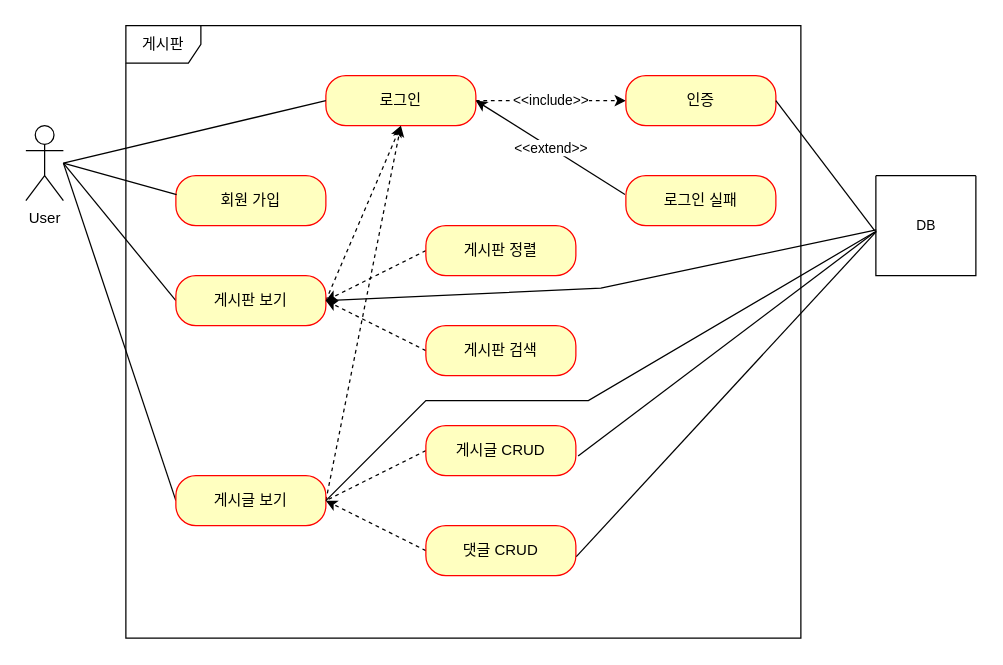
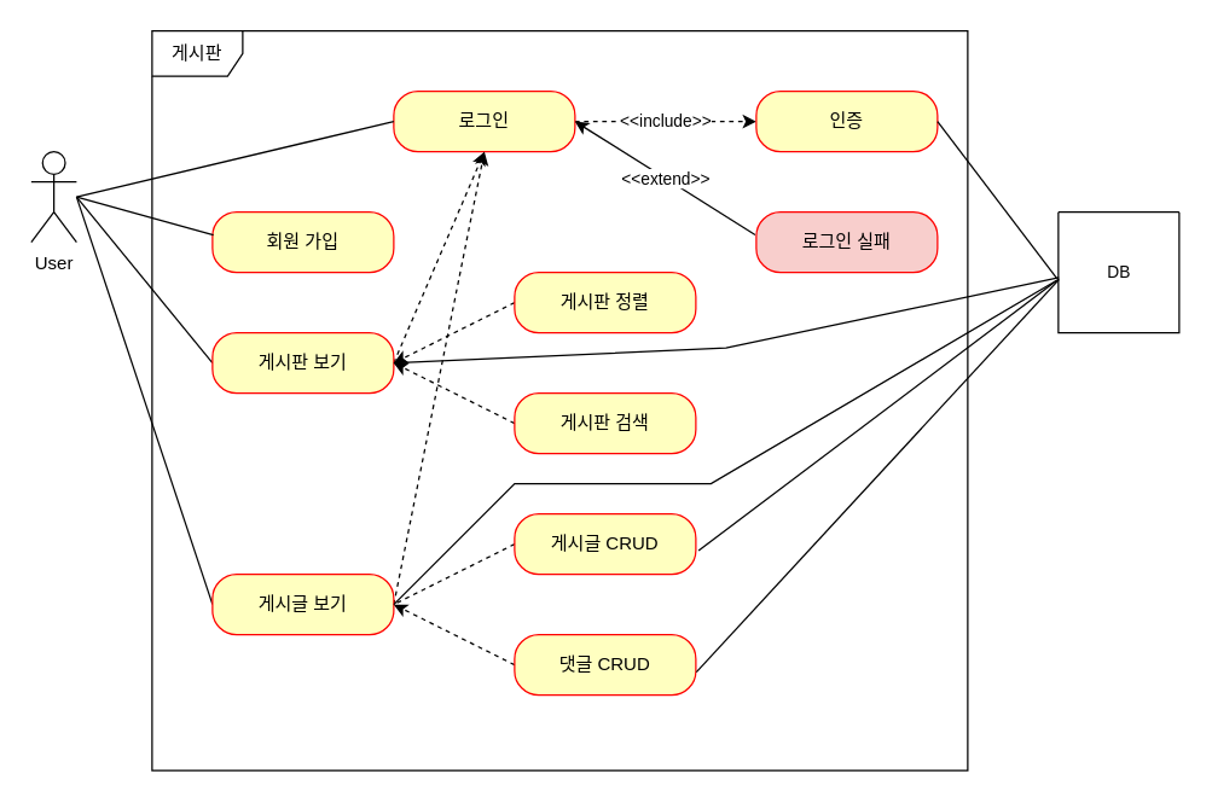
- <mxCell id="15" value="로그인 실패" style="rounded=1;whiteSpace=wrap;html=1;arcSize=40;fontColor=#000000;fillColor=#ffffc0;strokeColor=#ff0000;" vertex="1" parent="1"><mxGeometry x="500" y="140" width="120" height="40" as="geometry" /></mxCell>
+ <mxCell id="15" value="로그인 실패" style="rounded=1;whiteSpace=wrap;html=1;arcSize=40;fontColor=#000000;fillColor=#f8cecc;strokeColor=#ff0000;" vertex="1" parent="1"><mxGeometry x="500" y="140" width="120" height="40" as="geometry" /></mxCell>
